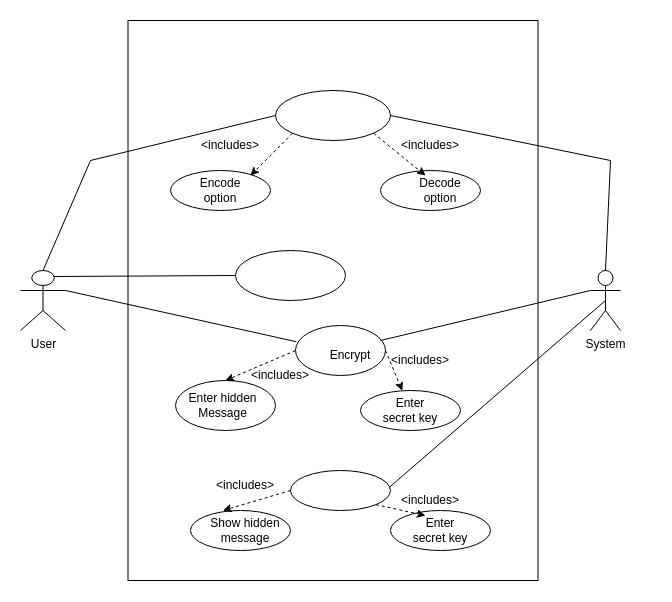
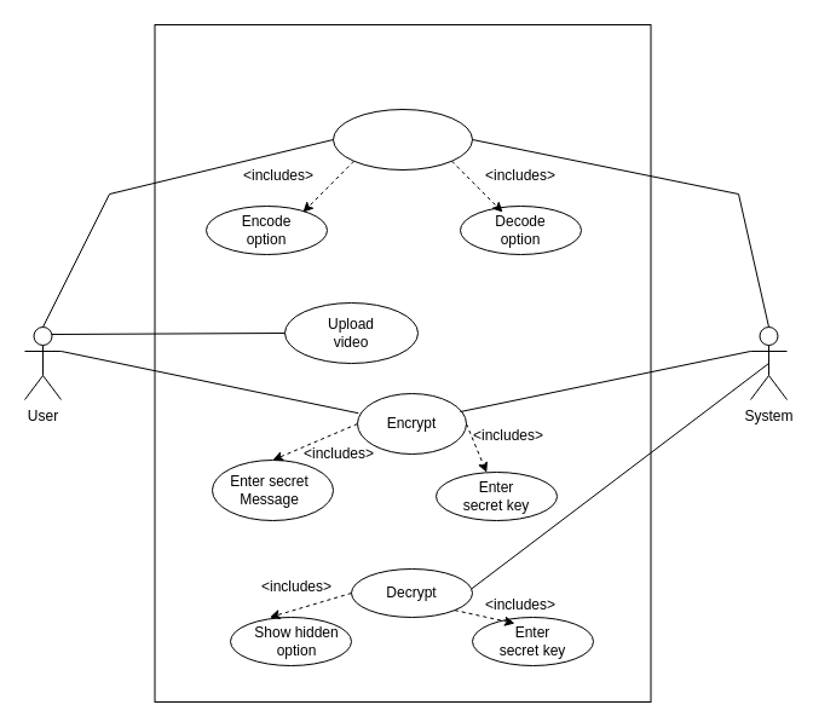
- <mxCell id="9" value="Decode option" style="text;html=1;strokeColor=none;fillColor=none;align=center;verticalAlign=middle;whiteSpace=wrap;rounded=0;" vertex="1" parent="1"><mxGeometry x="410" y="175" width="60" height="30" as="geometry" /></mxCell>
+ <mxCell id="9" value="Decode option" style="text;html=1;strokeColor=none;fillColor=none;align=center;verticalAlign=middle;whiteSpace=wrap;rounded=0;" vertex="1" parent="1"><mxGeometry x="400" y="175" width="60" height="30" as="geometry" /></mxCell>
+ <mxCell id="14" value="Upload video" style="text;html=1;strokeColor=none;fillColor=none;align=center;verticalAlign=middle;whiteSpace=wrap;rounded=0;" vertex="1" parent="1"><mxGeometry x="260" y="260" width="60" height="30" as="geometry" /></mxCell>
- <mxCell id="3" value="User&lt;br&gt;&lt;br&gt;" style="shape=umlActor;verticalLabelPosition=bottom;verticalAlign=top;html=1;outlineConnect=0;" vertex="1" parent="1"><mxGeometry x="20" y="270" width="45" height="60" as="geometry" /></mxCell>
+ <mxCell id="3" value="User&lt;br&gt;&lt;br&gt;" style="shape=umlActor;verticalLabelPosition=bottom;verticalAlign=top;html=1;outlineConnect=0;" vertex="1" parent="1"><mxGeometry x="20" y="270" width="30" height="60" as="geometry" /></mxCell>
- <mxCell id="4" value="System" style="shape=umlActor;verticalLabelPosition=bottom;verticalAlign=top;html=1;outlineConnect=0;" vertex="1" parent="1"><mxGeometry x="590" y="270" width="30" height="60" as="geometry" /></mxCell>
+ <mxCell id="4" value="System" style="shape=umlActor;verticalLabelPosition=bottom;verticalAlign=top;html=1;outlineConnect=0;" vertex="1" parent="1"><mxGeometry x="620" y="270" width="30" height="60" as="geometry" /></mxCell>
- <mxCell id="21" value="Encrypt" style="text;html=1;strokeColor=none;fillColor=none;align=center;verticalAlign=middle;whiteSpace=wrap;rounded=0;" vertex="1" parent="1"><mxGeometry x="320" y="340" width="60" height="30" as="geometry" /></mxCell>
+ <mxCell id="21" value="Encrypt" style="text;html=1;strokeColor=none;fillColor=none;align=center;verticalAlign=middle;whiteSpace=wrap;rounded=0;" vertex="1" parent="1"><mxGeometry x="310" y="335" width="60" height="30" as="geometry" /></mxCell>
- <mxCell id="19" value="Enter hidden Message" style="text;html=1;strokeColor=none;fillColor=none;align=center;verticalAlign=middle;whiteSpace=wrap;rounded=0;" vertex="1" parent="1"><mxGeometry x="170" y="390" width="105" height="30" as="geometry" /></mxCell>
+ <mxCell id="19" value="Enter secret Message" style="text;html=1;strokeColor=none;fillColor=none;align=center;verticalAlign=middle;whiteSpace=wrap;rounded=0;" vertex="1" parent="1"><mxGeometry x="170" y="390" width="105" height="30" as="geometry" /></mxCell>
+ <mxCell id="28" value="Decrypt" style="text;html=1;strokeColor=none;fillColor=none;align=center;verticalAlign=middle;whiteSpace=wrap;rounded=0;" vertex="1" parent="1"><mxGeometry x="310" y="475" width="60" height="30" as="geometry" /></mxCell>
- <mxCell id="36" value="Show hidden message" style="text;html=1;strokeColor=none;fillColor=none;align=center;verticalAlign=middle;whiteSpace=wrap;rounded=0;" vertex="1" parent="1"><mxGeometry x="200" y="510" width="90" height="40" as="geometry" /></mxCell>
+ <mxCell id="36" value="Show hidden option" style="text;html=1;strokeColor=none;fillColor=none;align=center;verticalAlign=middle;whiteSpace=wrap;rounded=0;" vertex="1" parent="1"><mxGeometry x="200" y="510" width="90" height="40" as="geometry" /></mxCell>
